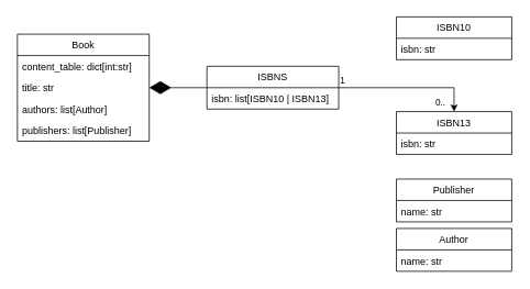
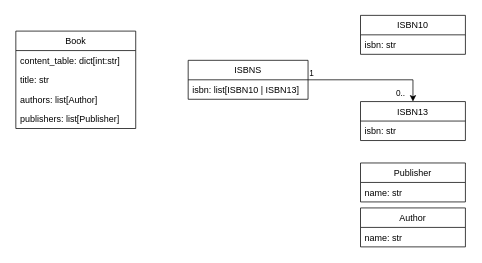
- <mxCell id="15" value="" style="endArrow=diamondThin;endFill=1;endSize=24;html=1;rounded=0;" edge="1" parent="1" source="16" target="2"><mxGeometry width="160" relative="1" as="geometry"><mxPoint x="370" y="277" as="sourcePoint" /><mxPoint x="210" y="277" as="targetPoint" /></mxGeometry></mxCell>
